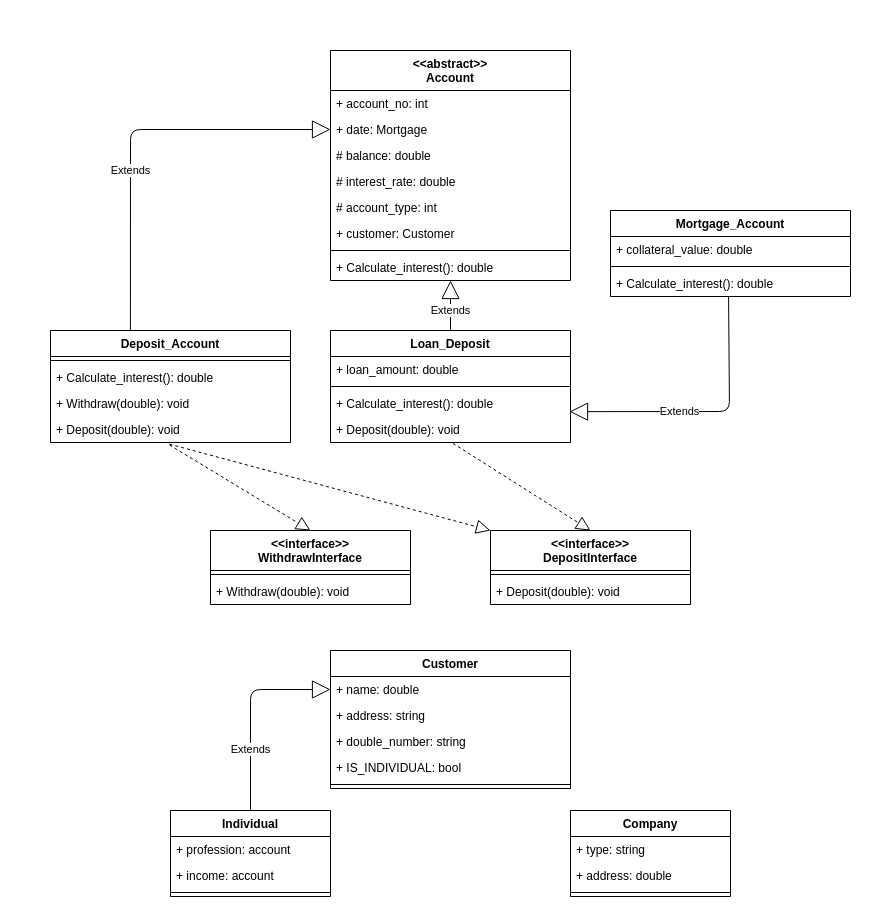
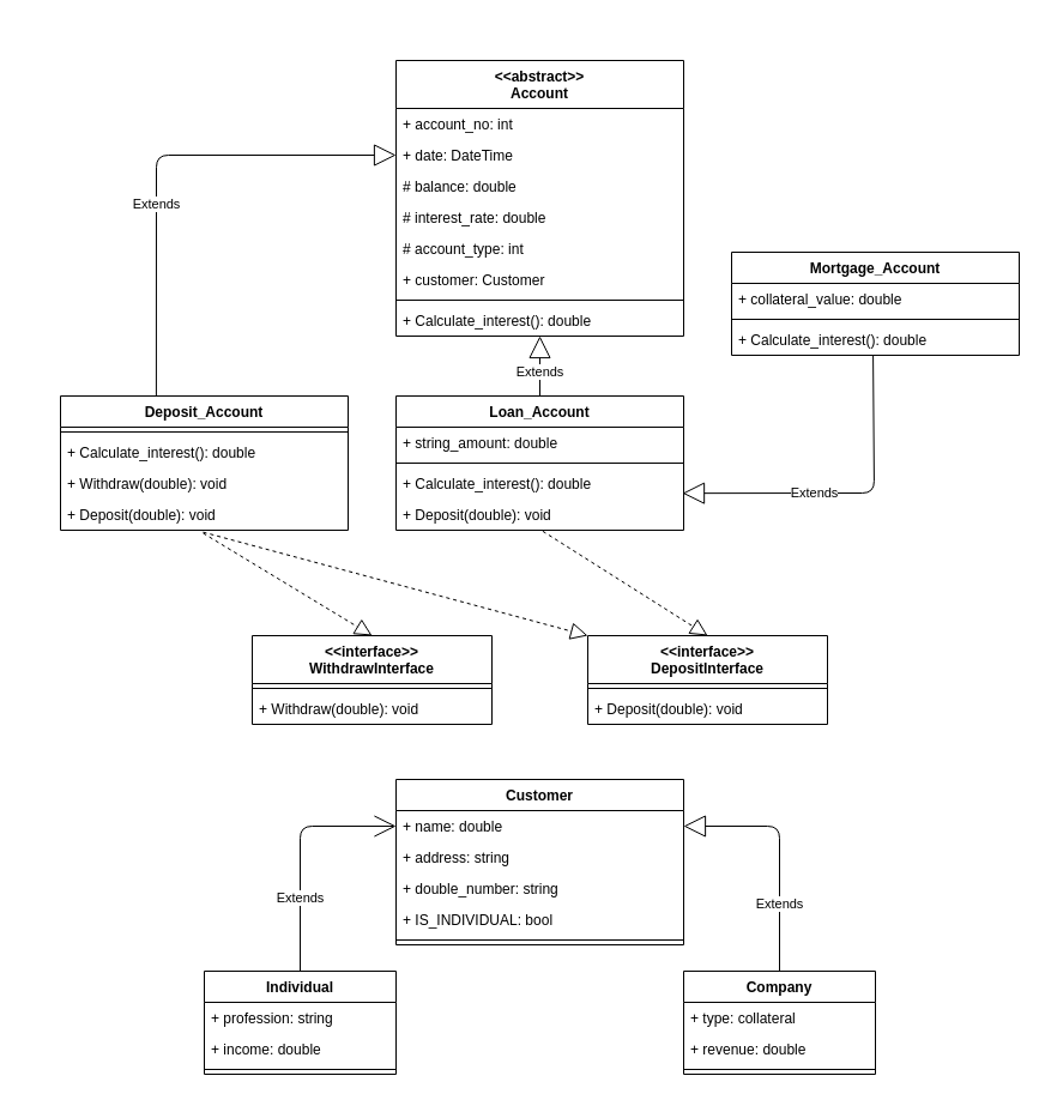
- <mxCell id="4" value="+ date: Mortgage" style="text;strokeColor=none;fillColor=none;align=left;verticalAlign=top;spacingLeft=4;spacingRight=4;overflow=hidden;rotatable=0;points=[[0,0.5],[1,0.5]];portConstraint=eastwest;" parent="2" vertex="1"><mxGeometry y="66" width="240" height="26" as="geometry" /></mxCell>
+ <mxCell id="4" value="+ date: DateTime" style="text;strokeColor=none;fillColor=none;align=left;verticalAlign=top;spacingLeft=4;spacingRight=4;overflow=hidden;rotatable=0;points=[[0,0.5],[1,0.5]];portConstraint=eastwest;" parent="2" vertex="1"><mxGeometry y="66" width="240" height="26" as="geometry" /></mxCell>
- <mxCell id="30" value="Loan_Deposit" style="swimlane;fontStyle=1;align=center;verticalAlign=top;childLayout=stackLayout;horizontal=1;startSize=26;horizontalStack=0;resizeParent=1;resizeParentMax=0;resizeLast=0;collapsible=1;marginBottom=0;" parent="1" vertex="1"><mxGeometry x="330" y="330" width="240" height="112" as="geometry" /></mxCell>
+ <mxCell id="30" value="Loan_Account" style="swimlane;fontStyle=1;align=center;verticalAlign=top;childLayout=stackLayout;horizontal=1;startSize=26;horizontalStack=0;resizeParent=1;resizeParentMax=0;resizeLast=0;collapsible=1;marginBottom=0;" parent="1" vertex="1"><mxGeometry x="330" y="330" width="240" height="112" as="geometry" /></mxCell>
- <mxCell id="31" value="+ loan_amount: double" style="text;strokeColor=none;fillColor=none;align=left;verticalAlign=top;spacingLeft=4;spacingRight=4;overflow=hidden;rotatable=0;points=[[0,0.5],[1,0.5]];portConstraint=eastwest;" vertex="1" parent="30"><mxGeometry y="26" width="240" height="26" as="geometry" /></mxCell>
+ <mxCell id="31" value="+ string_amount: double" style="text;strokeColor=none;fillColor=none;align=left;verticalAlign=top;spacingLeft=4;spacingRight=4;overflow=hidden;rotatable=0;points=[[0,0.5],[1,0.5]];portConstraint=eastwest;" vertex="1" parent="30"><mxGeometry y="26" width="240" height="26" as="geometry" /></mxCell>
- <mxCell id="53" value="Extends" style="endArrow=block;endSize=16;endFill=0;html=1;exitX=0.5;exitY=0;exitDx=0;exitDy=0;entryX=0;entryY=0.5;entryDx=0;entryDy=0;" parent="1" source="49" target="14" edge="1"><mxGeometry x="-0.394" width="160" relative="1" as="geometry"><mxPoint x="350" y="780" as="sourcePoint" /><mxPoint x="510" y="780" as="targetPoint" /><Array as="points"><mxPoint x="250" y="689" /></Array><mxPoint as="offset" /></mxGeometry></mxCell>
+ <mxCell id="53" value="Extends" style="endArrow=open;endSize=16;endFill=0;html=1;exitX=0.5;exitY=0;exitDx=0;exitDy=0;entryX=0;entryY=0.5;entryDx=0;entryDy=0;" parent="1" source="49" target="14" edge="1"><mxGeometry x="-0.394" width="160" relative="1" as="geometry"><mxPoint x="350" y="780" as="sourcePoint" /><mxPoint x="510" y="780" as="targetPoint" /><Array as="points"><mxPoint x="250" y="689" /></Array><mxPoint as="offset" /></mxGeometry></mxCell>
+ <mxCell id="54" value="Extends" style="endArrow=block;endSize=16;endFill=0;html=1;entryX=1;entryY=0.5;entryDx=0;entryDy=0;exitX=0.5;exitY=0;exitDx=0;exitDy=0;" parent="1" source="45" target="14" edge="1"><mxGeometry x="-0.442" width="160" relative="1" as="geometry"><mxPoint x="610" y="809" as="sourcePoint" /><mxPoint x="510" y="780" as="targetPoint" /><Array as="points"><mxPoint x="650" y="689" /></Array><mxPoint as="offset" /></mxGeometry></mxCell>
- <mxCell id="50" value="+ profession: account" style="text;strokeColor=none;fillColor=none;align=left;verticalAlign=top;spacingLeft=4;spacingRight=4;overflow=hidden;rotatable=0;points=[[0,0.5],[1,0.5]];portConstraint=eastwest;" vertex="1" parent="49"><mxGeometry y="26" width="160" height="26" as="geometry" /></mxCell>
+ <mxCell id="50" value="+ profession: string" style="text;strokeColor=none;fillColor=none;align=left;verticalAlign=top;spacingLeft=4;spacingRight=4;overflow=hidden;rotatable=0;points=[[0,0.5],[1,0.5]];portConstraint=eastwest;" vertex="1" parent="49"><mxGeometry y="26" width="160" height="26" as="geometry" /></mxCell>
- <mxCell id="46" value="+ type: string" style="text;strokeColor=none;fillColor=none;align=left;verticalAlign=top;spacingLeft=4;spacingRight=4;overflow=hidden;rotatable=0;points=[[0,0.5],[1,0.5]];portConstraint=eastwest;" parent="45" vertex="1"><mxGeometry y="26" width="160" height="26" as="geometry" /></mxCell>
+ <mxCell id="46" value="+ type: collateral" style="text;strokeColor=none;fillColor=none;align=left;verticalAlign=top;spacingLeft=4;spacingRight=4;overflow=hidden;rotatable=0;points=[[0,0.5],[1,0.5]];portConstraint=eastwest;" parent="45" vertex="1"><mxGeometry y="26" width="160" height="26" as="geometry" /></mxCell>
- <mxCell id="51" value="+ income: account" style="text;strokeColor=none;fillColor=none;align=left;verticalAlign=top;spacingLeft=4;spacingRight=4;overflow=hidden;rotatable=0;points=[[0,0.5],[1,0.5]];portConstraint=eastwest;" parent="49" vertex="1"><mxGeometry y="52" width="160" height="26" as="geometry" /></mxCell>
+ <mxCell id="51" value="+ income: double" style="text;strokeColor=none;fillColor=none;align=left;verticalAlign=top;spacingLeft=4;spacingRight=4;overflow=hidden;rotatable=0;points=[[0,0.5],[1,0.5]];portConstraint=eastwest;" parent="49" vertex="1"><mxGeometry y="52" width="160" height="26" as="geometry" /></mxCell>
- <mxCell id="47" value="+ address: double" style="text;strokeColor=none;fillColor=none;align=left;verticalAlign=top;spacingLeft=4;spacingRight=4;overflow=hidden;rotatable=0;points=[[0,0.5],[1,0.5]];portConstraint=eastwest;" vertex="1" parent="45"><mxGeometry y="52" width="160" height="26" as="geometry" /></mxCell>
+ <mxCell id="47" value="+ revenue: double" style="text;strokeColor=none;fillColor=none;align=left;verticalAlign=top;spacingLeft=4;spacingRight=4;overflow=hidden;rotatable=0;points=[[0,0.5],[1,0.5]];portConstraint=eastwest;" vertex="1" parent="45"><mxGeometry y="52" width="160" height="26" as="geometry" /></mxCell>
